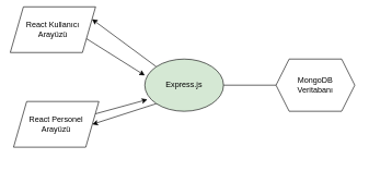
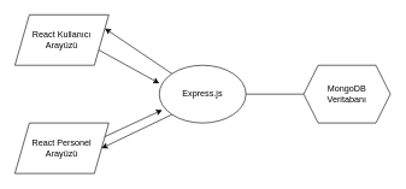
- <mxCell id="3" value="React Kullanıcı &lt;br&gt;Arayüzü" style="shape=parallelogram;perimeter=parallelogramPerimeter;whiteSpace=wrap;html=1;fixedSize=1;" parent="1" vertex="1"><mxGeometry x="15" y="10" width="130" height="70" as="geometry" /></mxCell>
+ <mxCell id="3" value="React Kullanıcı &lt;br&gt;Arayüzü" style="shape=parallelogram;perimeter=parallelogramPerimeter;whiteSpace=wrap;html=1;fixedSize=1;" parent="1" vertex="1"><mxGeometry x="20" y="20" width="130" height="70" as="geometry" /></mxCell>
- <mxCell id="9" value="Express.js" style="ellipse;whiteSpace=wrap;html=1;fillColor=#d5e8d4;" parent="1" vertex="1"><mxGeometry x="220" y="90" width="120" height="80" as="geometry" /></mxCell>
+ <mxCell id="9" value="Express.js" style="ellipse;whiteSpace=wrap;html=1;" parent="1" vertex="1"><mxGeometry x="220" y="90" width="120" height="80" as="geometry" /></mxCell>
- <mxCell id="5" value="React Personel Arayüzü" style="shape=parallelogram;perimeter=parallelogramPerimeter;whiteSpace=wrap;html=1;fixedSize=1;" parent="1" vertex="1"><mxGeometry x="20" y="155" width="130" height="70" as="geometry" /></mxCell>
+ <mxCell id="5" value="React Personel Arayüzü" style="shape=parallelogram;perimeter=parallelogramPerimeter;whiteSpace=wrap;html=1;fixedSize=1;" parent="1" vertex="1"><mxGeometry x="20" y="170" width="130" height="70" as="geometry" /></mxCell>
